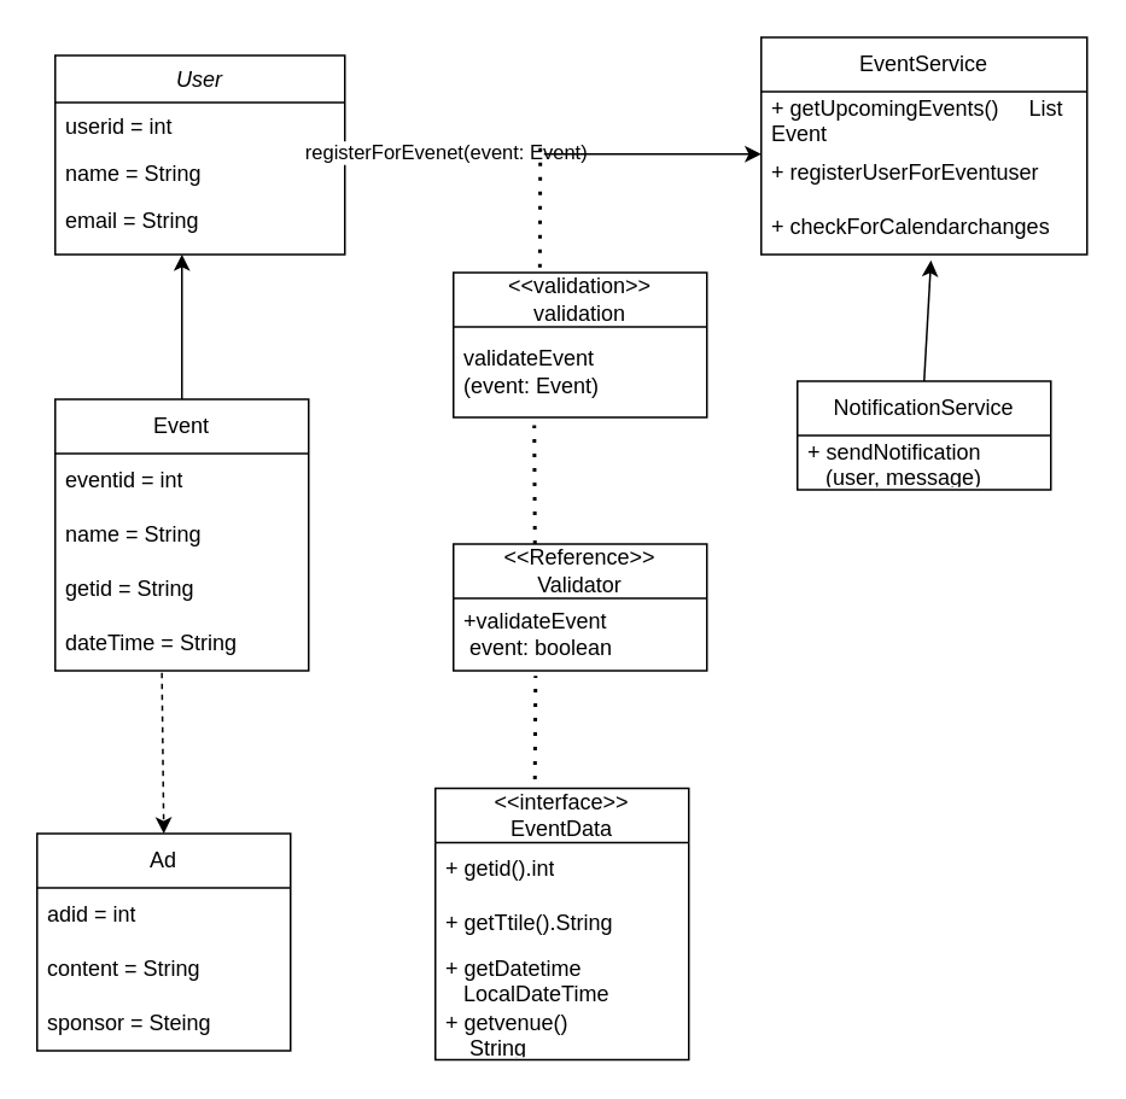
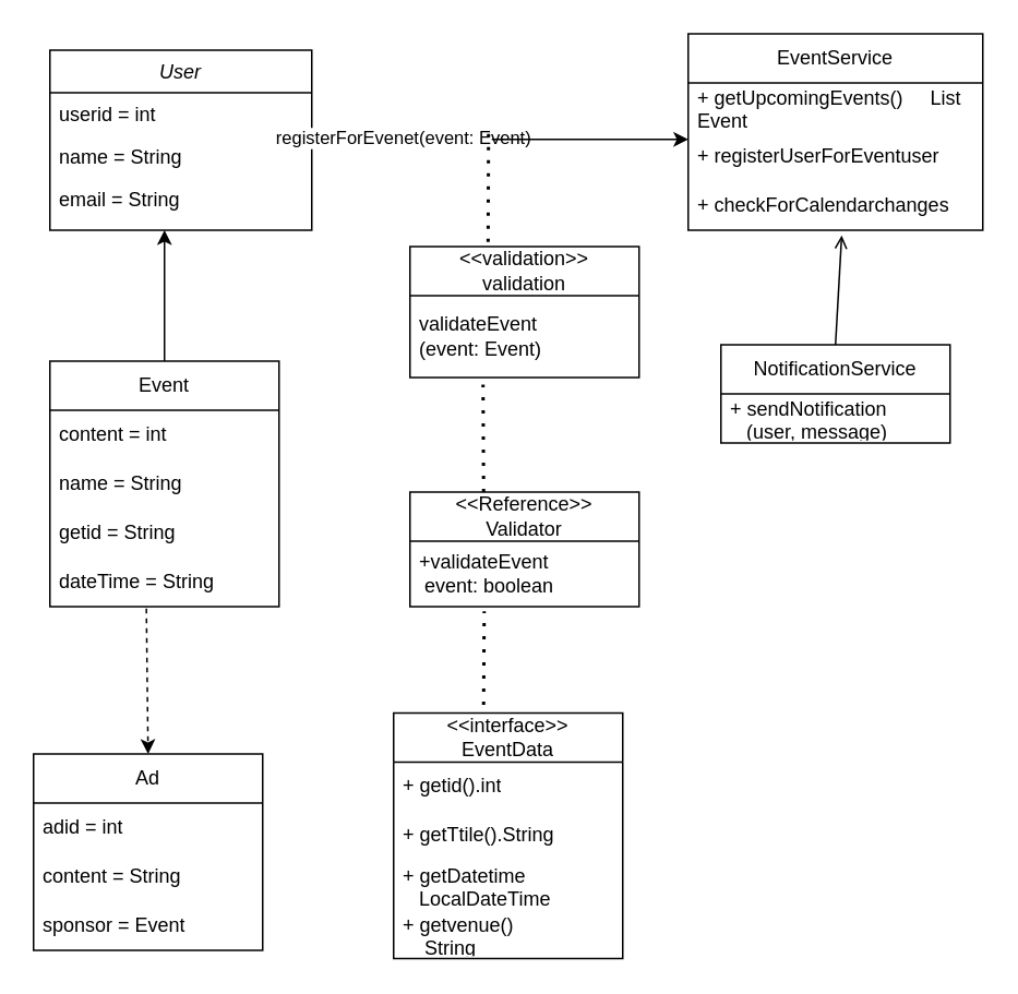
- <mxCell id="35" value="" style="endArrow=classic;html=1;rounded=0;entryX=0.521;entryY=1.107;entryDx=0;entryDy=0;entryPerimeter=0;exitX=0.5;exitY=0;exitDx=0;exitDy=0;" edge="1" parent="1" source="36" target="34"><mxGeometry width="50" height="50" relative="1" as="geometry"><mxPoint x="514" y="200" as="sourcePoint" /><mxPoint x="570" y="160" as="targetPoint" /></mxGeometry></mxCell>
+ <mxCell id="35" value="" style="endArrow=open;html=1;rounded=0;entryX=0.521;entryY=1.107;entryDx=0;entryDy=0;entryPerimeter=0;exitX=0.5;exitY=0;exitDx=0;exitDy=0;" edge="1" parent="1" source="36" target="34"><mxGeometry width="50" height="50" relative="1" as="geometry"><mxPoint x="514" y="200" as="sourcePoint" /><mxPoint x="570" y="160" as="targetPoint" /></mxGeometry></mxCell>
- <mxCell id="8" value="eventid = int" style="text;strokeColor=none;fillColor=none;align=left;verticalAlign=middle;spacingLeft=4;spacingRight=4;overflow=hidden;points=[[0,0.5],[1,0.5]];portConstraint=eastwest;rotatable=0;whiteSpace=wrap;html=1;" vertex="1" parent="7"><mxGeometry y="30" width="140" height="30" as="geometry" /></mxCell>
+ <mxCell id="8" value="content = int" style="text;strokeColor=none;fillColor=none;align=left;verticalAlign=middle;spacingLeft=4;spacingRight=4;overflow=hidden;points=[[0,0.5],[1,0.5]];portConstraint=eastwest;rotatable=0;whiteSpace=wrap;html=1;" vertex="1" parent="7"><mxGeometry y="30" width="140" height="30" as="geometry" /></mxCell>
- <mxCell id="16" value="sponsor = Steing" style="text;strokeColor=none;fillColor=none;align=left;verticalAlign=middle;spacingLeft=4;spacingRight=4;overflow=hidden;points=[[0,0.5],[1,0.5]];portConstraint=eastwest;rotatable=0;whiteSpace=wrap;html=1;" vertex="1" parent="13"><mxGeometry y="90" width="140" height="30" as="geometry" /></mxCell>
+ <mxCell id="16" value="sponsor = Event" style="text;strokeColor=none;fillColor=none;align=left;verticalAlign=middle;spacingLeft=4;spacingRight=4;overflow=hidden;points=[[0,0.5],[1,0.5]];portConstraint=eastwest;rotatable=0;whiteSpace=wrap;html=1;" vertex="1" parent="13"><mxGeometry y="90" width="140" height="30" as="geometry" /></mxCell>
